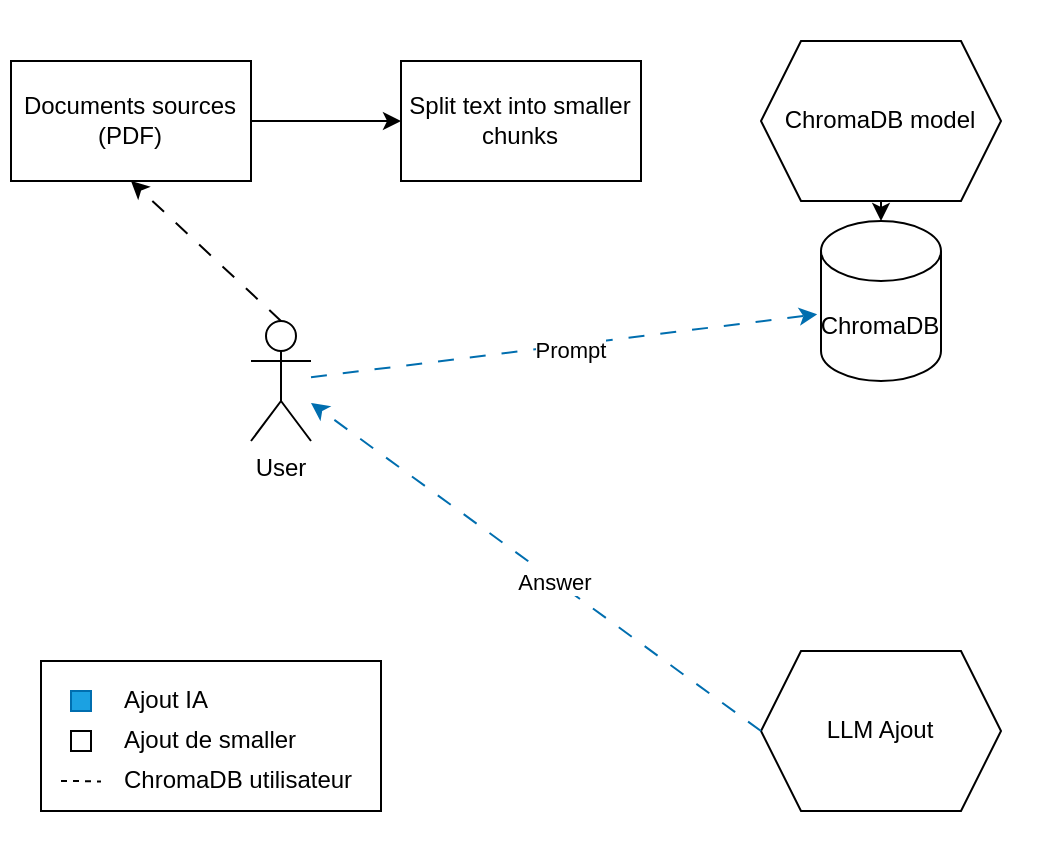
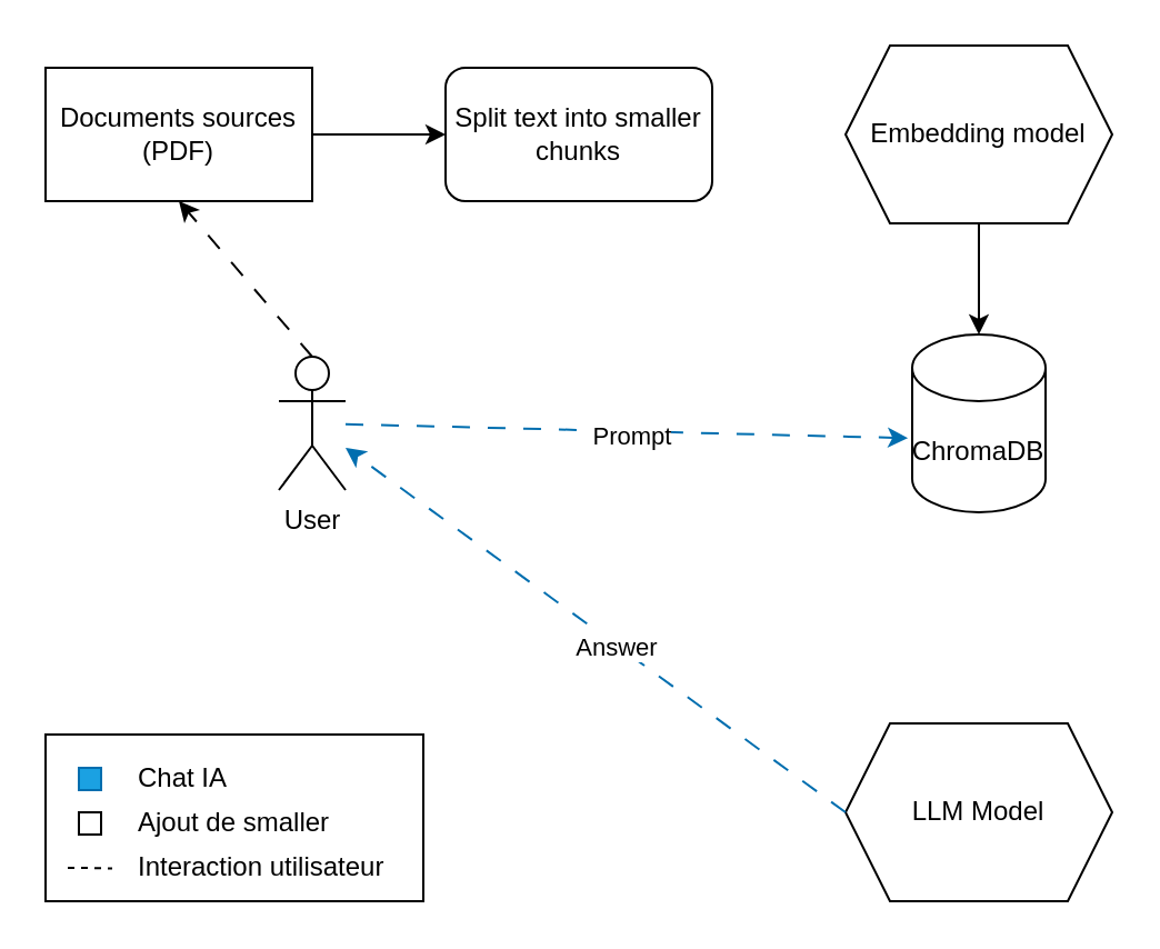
- <mxCell id="3" value="Documents sources&lt;br&gt;(PDF)" style="rounded=0;whiteSpace=wrap;html=1;" vertex="1" parent="1"><mxGeometry x="5" y="30" width="120" height="60" as="geometry" /></mxCell>
+ <mxCell id="3" value="Documents sources&lt;br&gt;(PDF)" style="rounded=0;whiteSpace=wrap;html=1;" vertex="1" parent="1"><mxGeometry x="20" y="30" width="120" height="60" as="geometry" /></mxCell>
- <mxCell id="2" value="Split text into smaller chunks" style="rounded=0;whiteSpace=wrap;html=1;" vertex="1" parent="1"><mxGeometry x="200" y="30" width="120" height="60" as="geometry" /></mxCell>
+ <mxCell id="2" value="Split text into smaller chunks" style="whiteSpace=wrap;html=1;rounded=1;" vertex="1" parent="1"><mxGeometry x="200" y="30" width="120" height="60" as="geometry" /></mxCell>
- <mxCell id="5" value="ChromaDB model" style="shape=hexagon;perimeter=hexagonPerimeter2;whiteSpace=wrap;html=1;fixedSize=1;" vertex="1" parent="1"><mxGeometry x="380" y="20" width="120" height="80" as="geometry" /></mxCell>
+ <mxCell id="5" value="Embedding model" style="shape=hexagon;perimeter=hexagonPerimeter2;whiteSpace=wrap;html=1;fixedSize=1;" vertex="1" parent="1"><mxGeometry x="380" y="20" width="120" height="80" as="geometry" /></mxCell>
- <mxCell id="22" value="&lt;span style=&quot;font-size: 12px;&quot;&gt;ChromaDB&lt;/span&gt;" style="shape=cylinder3;whiteSpace=wrap;html=1;boundedLbl=1;backgroundOutline=1;size=15;fontSize=11;" vertex="1" parent="1"><mxGeometry x="410" y="110" width="60" height="80" as="geometry" /></mxCell>
+ <mxCell id="22" value="&lt;span style=&quot;font-size: 12px;&quot;&gt;ChromaDB&lt;/span&gt;" style="shape=cylinder3;whiteSpace=wrap;html=1;boundedLbl=1;backgroundOutline=1;size=15;fontSize=11;" vertex="1" parent="1"><mxGeometry x="410" y="150" width="60" height="80" as="geometry" /></mxCell>
- <mxCell id="17" value="Ajout IA" style="text;html=1;strokeColor=none;fillColor=none;align=left;verticalAlign=middle;whiteSpace=wrap;rounded=0;" vertex="1" parent="14"><mxGeometry x="40" y="35" width="90" height="10" as="geometry" /></mxCell>
+ <mxCell id="17" value="Chat IA" style="text;html=1;strokeColor=none;fillColor=none;align=left;verticalAlign=middle;whiteSpace=wrap;rounded=0;" vertex="1" parent="14"><mxGeometry x="40" y="35" width="90" height="10" as="geometry" /></mxCell>
- <mxCell id="10" value="LLM Ajout" style="shape=hexagon;perimeter=hexagonPerimeter2;whiteSpace=wrap;html=1;fixedSize=1;" vertex="1" parent="1"><mxGeometry x="380" y="325" width="120" height="80" as="geometry" /></mxCell>
+ <mxCell id="10" value="LLM Model" style="shape=hexagon;perimeter=hexagonPerimeter2;whiteSpace=wrap;html=1;fixedSize=1;" vertex="1" parent="1"><mxGeometry x="380" y="325" width="120" height="80" as="geometry" /></mxCell>
- <mxCell id="21" value="ChromaDB utilisateur" style="text;html=1;strokeColor=none;fillColor=none;align=left;verticalAlign=middle;whiteSpace=wrap;rounded=0;" vertex="1" parent="14"><mxGeometry x="40" y="75" width="120" height="10" as="geometry" /></mxCell>
+ <mxCell id="21" value="Interaction utilisateur" style="text;html=1;strokeColor=none;fillColor=none;align=left;verticalAlign=middle;whiteSpace=wrap;rounded=0;" vertex="1" parent="14"><mxGeometry x="40" y="75" width="120" height="10" as="geometry" /></mxCell>
